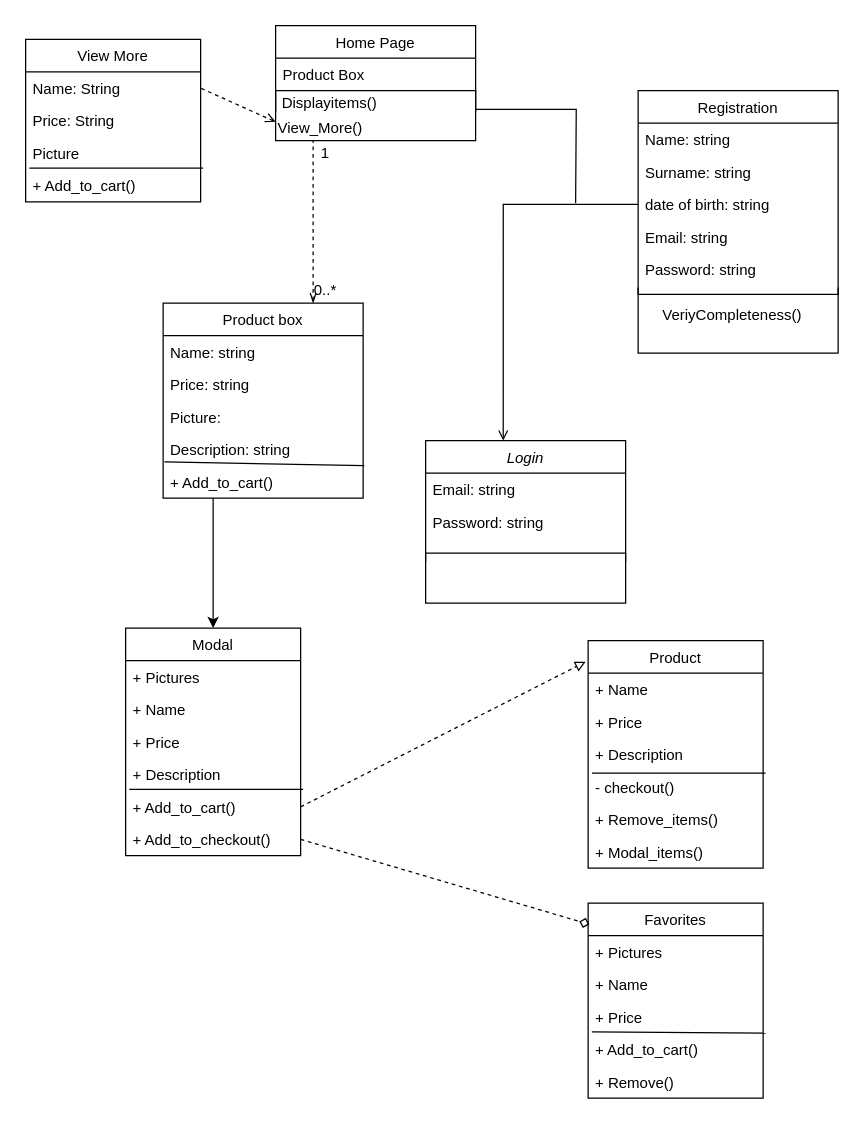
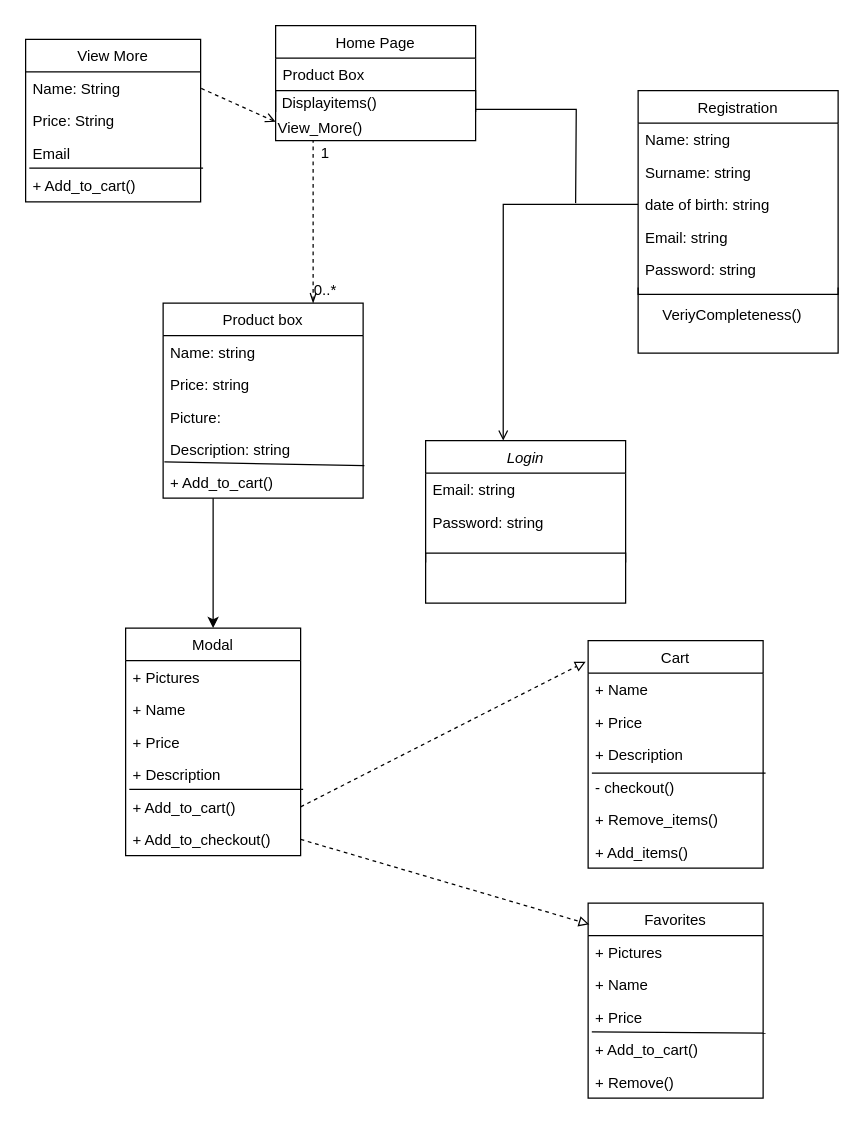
- <mxCell id="60" value="Picture" style="text;strokeColor=none;fillColor=none;align=left;verticalAlign=top;spacingLeft=4;spacingRight=4;overflow=hidden;rotatable=0;points=[[0,0.5],[1,0.5]];portConstraint=eastwest;" vertex="1" parent="57"><mxGeometry y="78" width="140" height="26" as="geometry" /></mxCell>
+ <mxCell id="60" value="Email" style="text;strokeColor=none;fillColor=none;align=left;verticalAlign=top;spacingLeft=4;spacingRight=4;overflow=hidden;rotatable=0;points=[[0,0.5],[1,0.5]];portConstraint=eastwest;" vertex="1" parent="57"><mxGeometry y="78" width="140" height="26" as="geometry" /></mxCell>
- <mxCell id="40" value="Product" style="swimlane;fontStyle=0;childLayout=stackLayout;horizontal=1;startSize=26;horizontalStack=0;resizeParent=1;resizeParentMax=0;resizeLast=0;collapsible=1;marginBottom=0;" vertex="1" parent="1"><mxGeometry x="470" y="512" width="140" height="182" as="geometry" /></mxCell>
+ <mxCell id="40" value="Cart" style="swimlane;fontStyle=0;childLayout=stackLayout;horizontal=1;startSize=26;horizontalStack=0;resizeParent=1;resizeParentMax=0;resizeLast=0;collapsible=1;marginBottom=0;" vertex="1" parent="1"><mxGeometry x="470" y="512" width="140" height="182" as="geometry" /></mxCell>
- <mxCell id="47" value="+ Modal_items()" style="text;strokeColor=none;fillColor=none;align=left;verticalAlign=top;spacingLeft=4;spacingRight=4;overflow=hidden;rotatable=0;points=[[0,0.5],[1,0.5]];portConstraint=eastwest;" vertex="1" parent="40"><mxGeometry y="156" width="140" height="26" as="geometry" /></mxCell>
+ <mxCell id="47" value="+ Add_items()" style="text;strokeColor=none;fillColor=none;align=left;verticalAlign=top;spacingLeft=4;spacingRight=4;overflow=hidden;rotatable=0;points=[[0,0.5],[1,0.5]];portConstraint=eastwest;" vertex="1" parent="40"><mxGeometry y="156" width="140" height="26" as="geometry" /></mxCell>
- <mxCell id="56" value="" style="endArrow=diamond;html=1;exitX=1;exitY=0.5;exitDx=0;exitDy=0;entryX=0.007;entryY=0.109;entryDx=0;entryDy=0;entryPerimeter=0;dashed=1;endFill=0;" edge="1" parent="1" source="37" target="49"><mxGeometry width="50" height="50" relative="1" as="geometry"><mxPoint x="250" y="655" as="sourcePoint" /><mxPoint x="478.04" y="538.926" as="targetPoint" /></mxGeometry></mxCell>
+ <mxCell id="56" value="" style="endArrow=block;html=1;exitX=1;exitY=0.5;exitDx=0;exitDy=0;entryX=0.007;entryY=0.109;entryDx=0;entryDy=0;entryPerimeter=0;dashed=1;endFill=0;" edge="1" parent="1" source="37" target="49"><mxGeometry width="50" height="50" relative="1" as="geometry"><mxPoint x="250" y="655" as="sourcePoint" /><mxPoint x="478.04" y="538.926" as="targetPoint" /></mxGeometry></mxCell>
